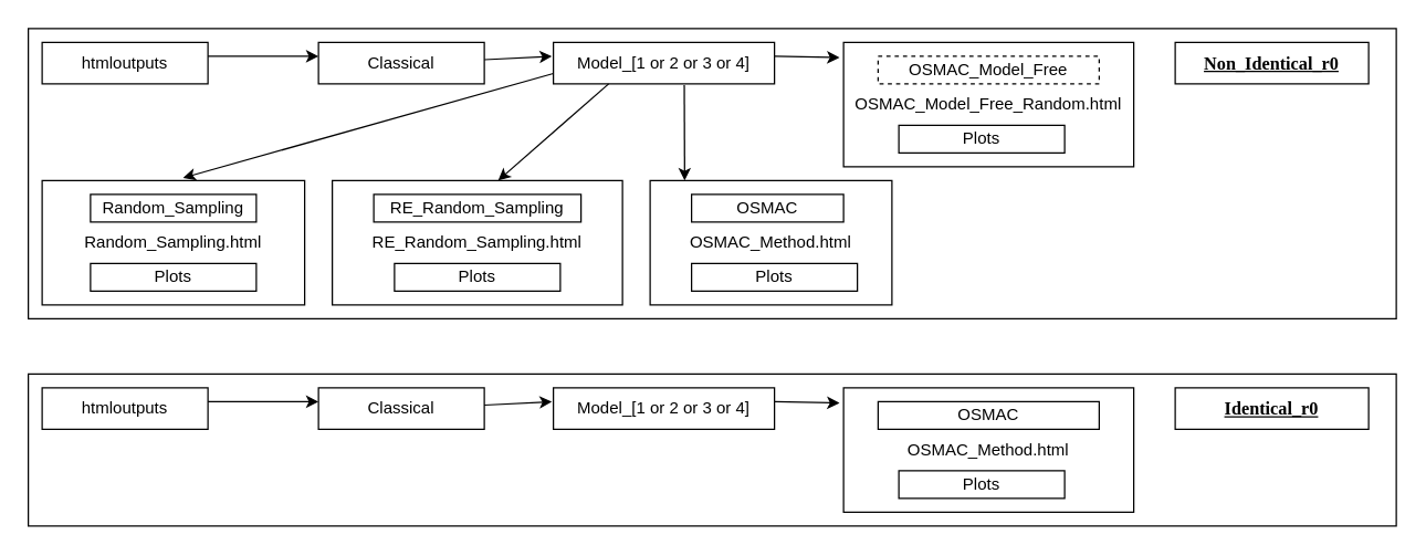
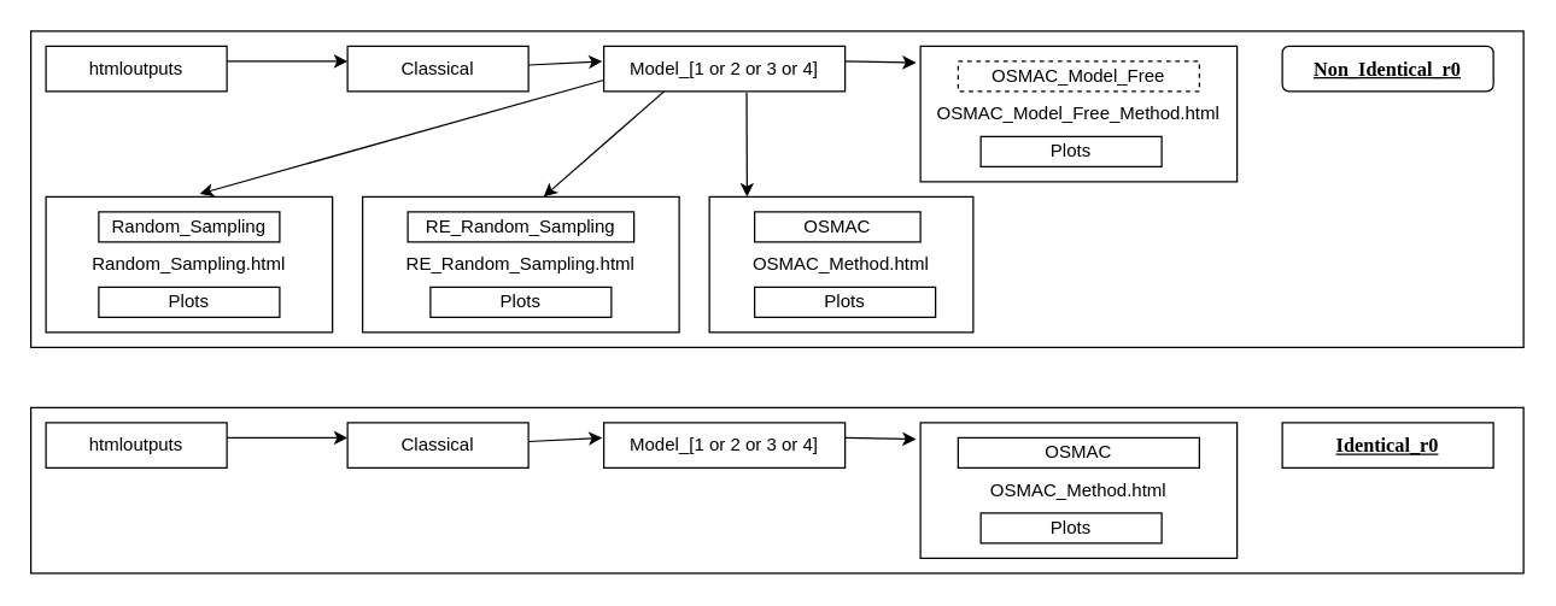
- <mxCell id="25" value="&lt;font color=&quot;#000000&quot;&gt;&lt;b&gt;&lt;u&gt;Non_Identical_r0&lt;/u&gt;&lt;/b&gt;&lt;/font&gt;" style="rounded=0;whiteSpace=wrap;html=1;fontFamily=Verdana;fontSize=13;fontColor=#CC00CC;" vertex="1" parent="1"><mxGeometry x="850" y="30" width="140" height="30" as="geometry" /></mxCell>
+ <mxCell id="25" value="&lt;font color=&quot;#000000&quot;&gt;&lt;b&gt;&lt;u&gt;Non_Identical_r0&lt;/u&gt;&lt;/b&gt;&lt;/font&gt;" style="whiteSpace=wrap;html=1;fontFamily=Verdana;fontSize=13;fontColor=#CC00CC;rounded=1;" vertex="1" parent="1"><mxGeometry x="850" y="30" width="140" height="30" as="geometry" /></mxCell>
- <mxCell id="21" value="OSMAC_Model_Free_Random.html" style="rounded=0;whiteSpace=wrap;html=1;" vertex="1" parent="1"><mxGeometry x="610" y="30" width="210" height="90" as="geometry" /></mxCell>
+ <mxCell id="21" value="OSMAC_Model_Free_Method.html" style="rounded=0;whiteSpace=wrap;html=1;" vertex="1" parent="1"><mxGeometry x="610" y="30" width="210" height="90" as="geometry" /></mxCell>
